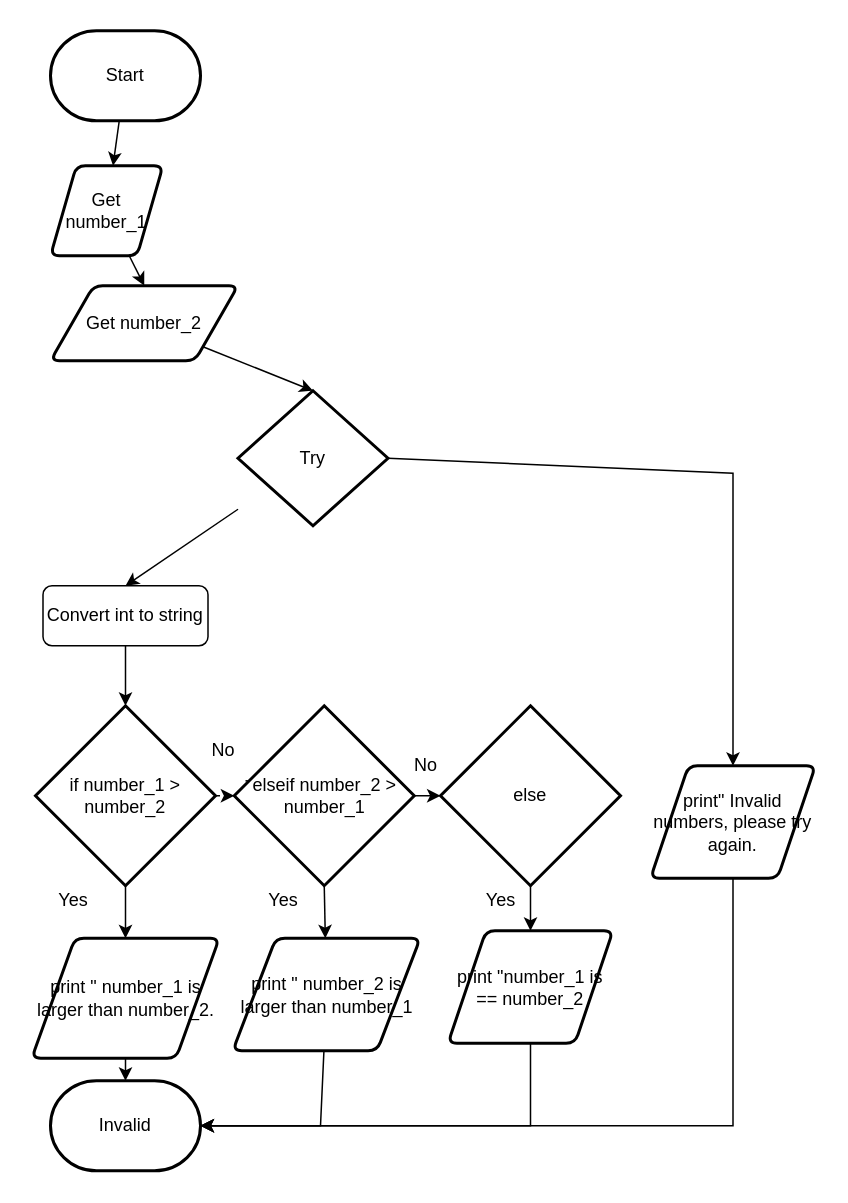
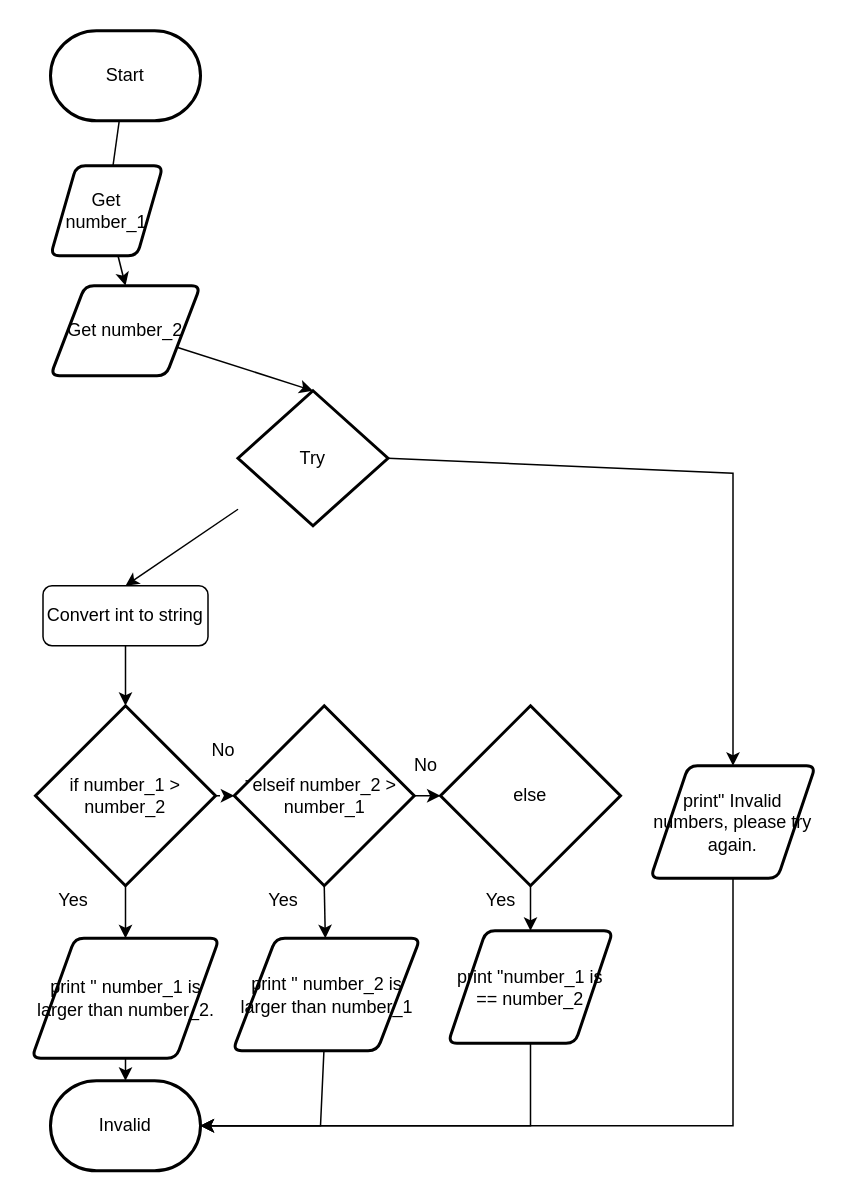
- <mxCell id="2" style="edgeStyle=none;html=1;" parent="1" source="3" target="5" edge="1"><mxGeometry relative="1" as="geometry" /></mxCell>
+ <mxCell id="2" style="edgeStyle=none;html=1;endArrow=none;" parent="1" source="3" target="5" edge="1"><mxGeometry relative="1" as="geometry" /></mxCell>
- <mxCell id="7" value="Get number_2" style="shape=parallelogram;html=1;strokeWidth=2;perimeter=parallelogramPerimeter;whiteSpace=wrap;rounded=1;arcSize=12;size=0.23;" parent="1" vertex="1"><mxGeometry x="33" y="190" width="125" height="50" as="geometry" /></mxCell>
+ <mxCell id="7" value="Get number_2" style="shape=parallelogram;html=1;strokeWidth=2;perimeter=parallelogramPerimeter;whiteSpace=wrap;rounded=1;arcSize=12;size=0.23;" parent="1" vertex="1"><mxGeometry x="33" y="190" width="100" height="60" as="geometry" /></mxCell>
